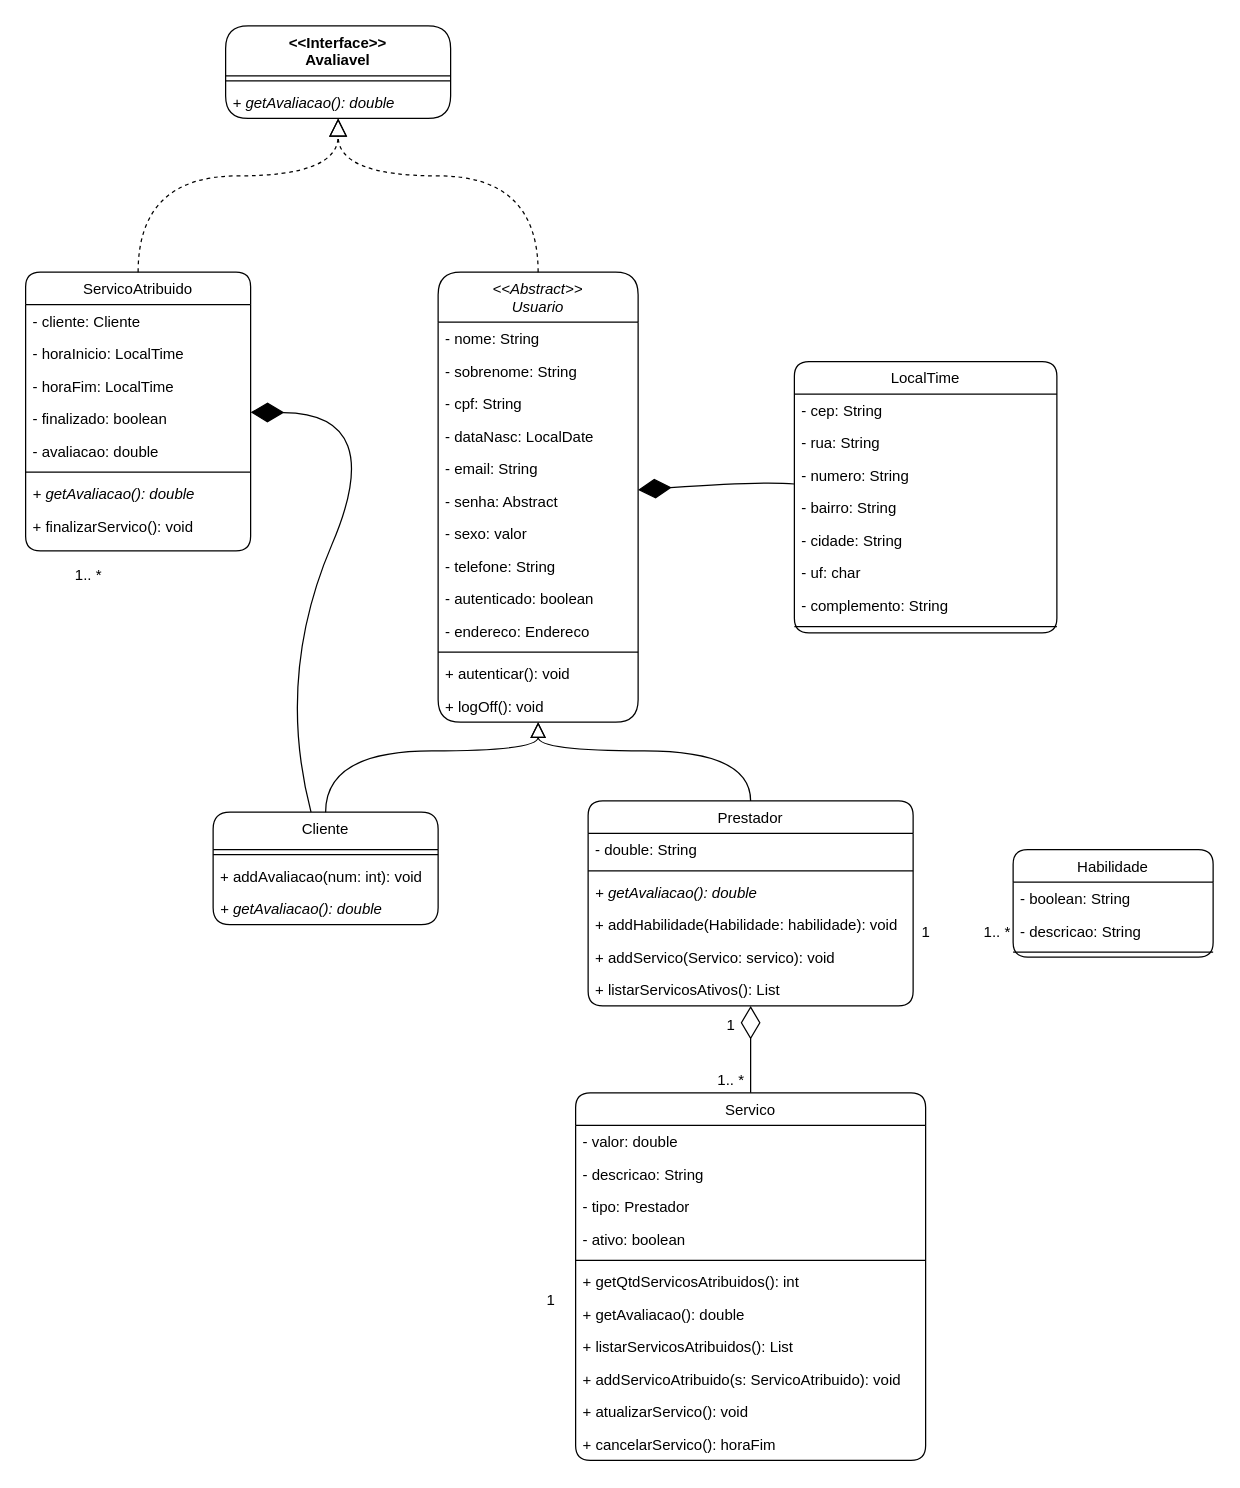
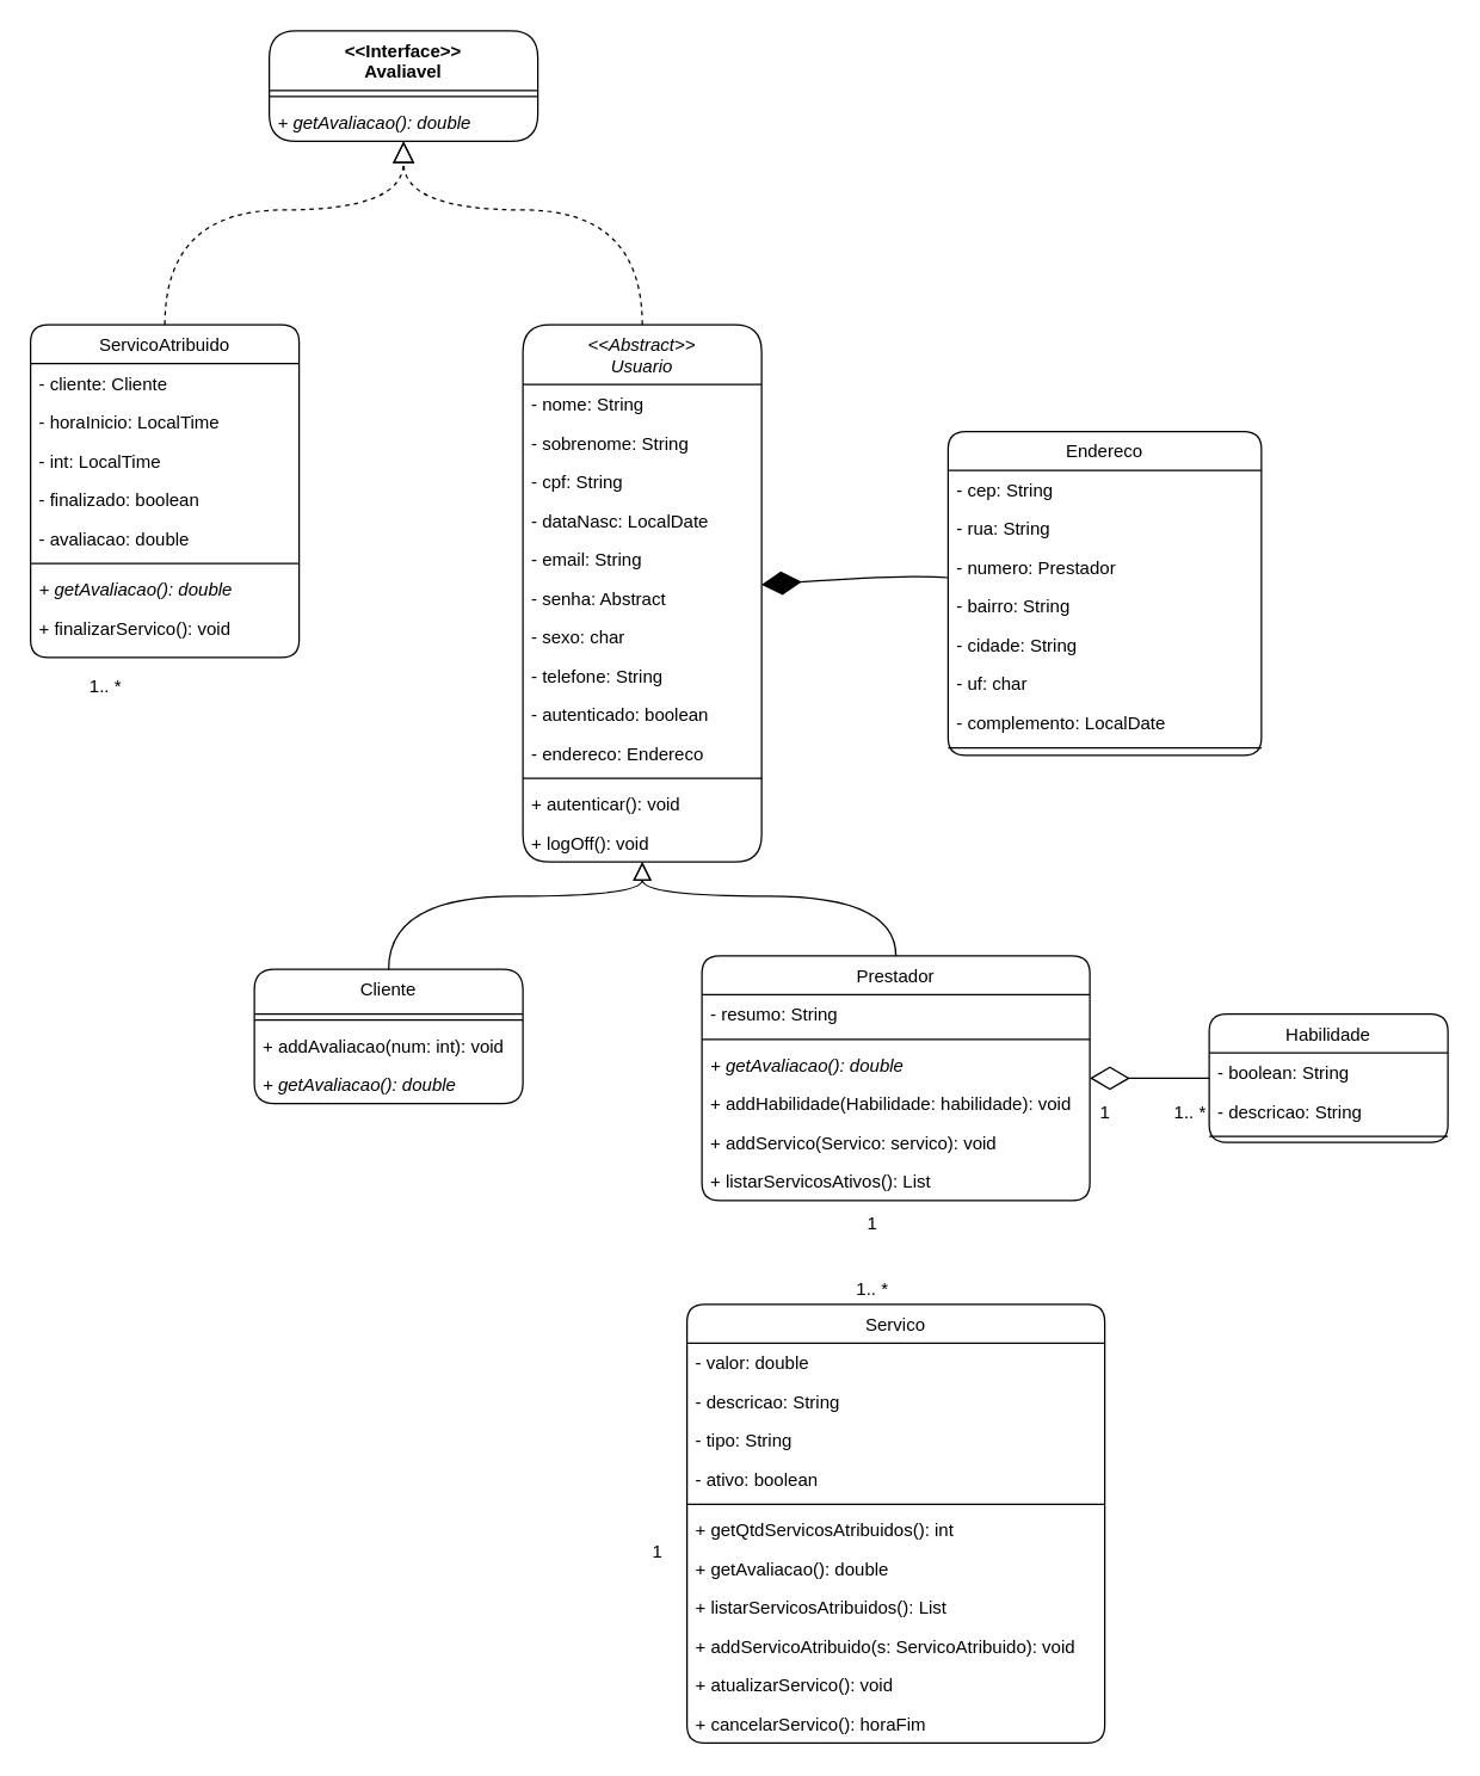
- <mxCell id="29" value="LocalTime" style="swimlane;fontStyle=0;align=center;verticalAlign=top;childLayout=stackLayout;horizontal=1;startSize=26;horizontalStack=0;resizeParent=1;resizeLast=0;collapsible=1;marginBottom=0;shadow=0;strokeWidth=1;rounded=1;" parent="1" vertex="1"><mxGeometry x="635" y="288.5" width="210" height="217" as="geometry"><mxRectangle x="550" y="140" width="160" height="26" as="alternateBounds" /></mxGeometry></mxCell>
+ <mxCell id="29" value="Endereco" style="swimlane;fontStyle=0;align=center;verticalAlign=top;childLayout=stackLayout;horizontal=1;startSize=26;horizontalStack=0;resizeParent=1;resizeLast=0;collapsible=1;marginBottom=0;shadow=0;strokeWidth=1;rounded=1;" parent="1" vertex="1"><mxGeometry x="635" y="288.5" width="210" height="217" as="geometry"><mxRectangle x="550" y="140" width="160" height="26" as="alternateBounds" /></mxGeometry></mxCell>
- <mxCell id="64" value="- horaFim: LocalTime" style="text;align=left;verticalAlign=top;spacingLeft=4;spacingRight=4;overflow=hidden;rotatable=0;points=[[0,0.5],[1,0.5]];portConstraint=eastwest;rounded=1;" parent="61" vertex="1"><mxGeometry y="78" width="180" height="26" as="geometry" /></mxCell>
+ <mxCell id="64" value="- int: LocalTime" style="text;align=left;verticalAlign=top;spacingLeft=4;spacingRight=4;overflow=hidden;rotatable=0;points=[[0,0.5],[1,0.5]];portConstraint=eastwest;rounded=1;" parent="61" vertex="1"><mxGeometry y="78" width="180" height="26" as="geometry" /></mxCell>
- <mxCell id="32" value="- numero: String" style="text;align=left;verticalAlign=top;spacingLeft=4;spacingRight=4;overflow=hidden;rotatable=0;points=[[0,0.5],[1,0.5]];portConstraint=eastwest;shadow=0;html=0;rounded=1;" parent="29" vertex="1"><mxGeometry y="78" width="210" height="26" as="geometry" /></mxCell>
+ <mxCell id="32" value="- numero: Prestador" style="text;align=left;verticalAlign=top;spacingLeft=4;spacingRight=4;overflow=hidden;rotatable=0;points=[[0,0.5],[1,0.5]];portConstraint=eastwest;shadow=0;html=0;rounded=1;" parent="29" vertex="1"><mxGeometry y="78" width="210" height="26" as="geometry" /></mxCell>
- <mxCell id="9" value="- sexo: valor" style="text;align=left;verticalAlign=top;spacingLeft=4;spacingRight=4;overflow=hidden;rotatable=0;points=[[0,0.5],[1,0.5]];portConstraint=eastwest;shadow=0;html=0;rounded=1;" parent="2" vertex="1"><mxGeometry y="196" width="160" height="26" as="geometry" /></mxCell>
+ <mxCell id="9" value="- sexo: char" style="text;align=left;verticalAlign=top;spacingLeft=4;spacingRight=4;overflow=hidden;rotatable=0;points=[[0,0.5],[1,0.5]];portConstraint=eastwest;shadow=0;html=0;rounded=1;" parent="2" vertex="1"><mxGeometry y="196" width="160" height="26" as="geometry" /></mxCell>
- <mxCell id="77" value="" style="endArrow=diamondThin;endFill=1;endSize=24;html=1;rounded=1;curved=1;" parent="1" source="16" target="61" edge="1"><mxGeometry width="160" relative="1" as="geometry"><mxPoint x="180" y="590" as="sourcePoint" /><mxPoint x="340" y="590" as="targetPoint" /><Array as="points"><mxPoint x="220" y="540" /><mxPoint x="310" y="330" /></Array></mxGeometry></mxCell>
- <mxCell id="36" value="- complemento: String" style="text;align=left;verticalAlign=top;spacingLeft=4;spacingRight=4;overflow=hidden;rotatable=0;points=[[0,0.5],[1,0.5]];portConstraint=eastwest;shadow=0;html=0;rounded=1;" parent="29" vertex="1"><mxGeometry y="182" width="210" height="26" as="geometry" /></mxCell>
+ <mxCell id="36" value="- complemento: LocalDate" style="text;align=left;verticalAlign=top;spacingLeft=4;spacingRight=4;overflow=hidden;rotatable=0;points=[[0,0.5],[1,0.5]];portConstraint=eastwest;shadow=0;html=0;rounded=1;" parent="29" vertex="1"><mxGeometry y="182" width="210" height="26" as="geometry" /></mxCell>
- <mxCell id="22" value="- double: String" style="text;align=left;verticalAlign=top;spacingLeft=4;spacingRight=4;overflow=hidden;rotatable=0;points=[[0,0.5],[1,0.5]];portConstraint=eastwest;rounded=1;" parent="21" vertex="1"><mxGeometry y="26" width="260" height="26" as="geometry" /></mxCell>
+ <mxCell id="22" value="- resumo: String" style="text;align=left;verticalAlign=top;spacingLeft=4;spacingRight=4;overflow=hidden;rotatable=0;points=[[0,0.5],[1,0.5]];portConstraint=eastwest;rounded=1;" parent="21" vertex="1"><mxGeometry y="26" width="260" height="26" as="geometry" /></mxCell>
+ <mxCell id="42" value="" style="endArrow=diamondThin;endFill=0;endSize=24;html=1;curved=1;" parent="1" source="38" target="21" edge="1"><mxGeometry width="160" relative="1" as="geometry"><mxPoint x="490" y="680" as="sourcePoint" /><mxPoint x="650" y="680" as="targetPoint" /></mxGeometry></mxCell>
- <mxCell id="56" value="" style="endArrow=diamondThin;endFill=0;endSize=24;html=1;curved=1;" parent="1" source="44" target="21" edge="1"><mxGeometry width="160" relative="1" as="geometry"><mxPoint x="550" y="810" as="sourcePoint" /><mxPoint x="570" y="776" as="targetPoint" /><Array as="points" /></mxGeometry></mxCell>
- <mxCell id="47" value="- tipo: Prestador" style="text;align=left;verticalAlign=top;spacingLeft=4;spacingRight=4;overflow=hidden;rotatable=0;points=[[0,0.5],[1,0.5]];portConstraint=eastwest;rounded=1;" parent="44" vertex="1"><mxGeometry y="78" width="280" height="26" as="geometry" /></mxCell>
+ <mxCell id="47" value="- tipo: String" style="text;align=left;verticalAlign=top;spacingLeft=4;spacingRight=4;overflow=hidden;rotatable=0;points=[[0,0.5],[1,0.5]];portConstraint=eastwest;rounded=1;" parent="44" vertex="1"><mxGeometry y="78" width="280" height="26" as="geometry" /></mxCell>
